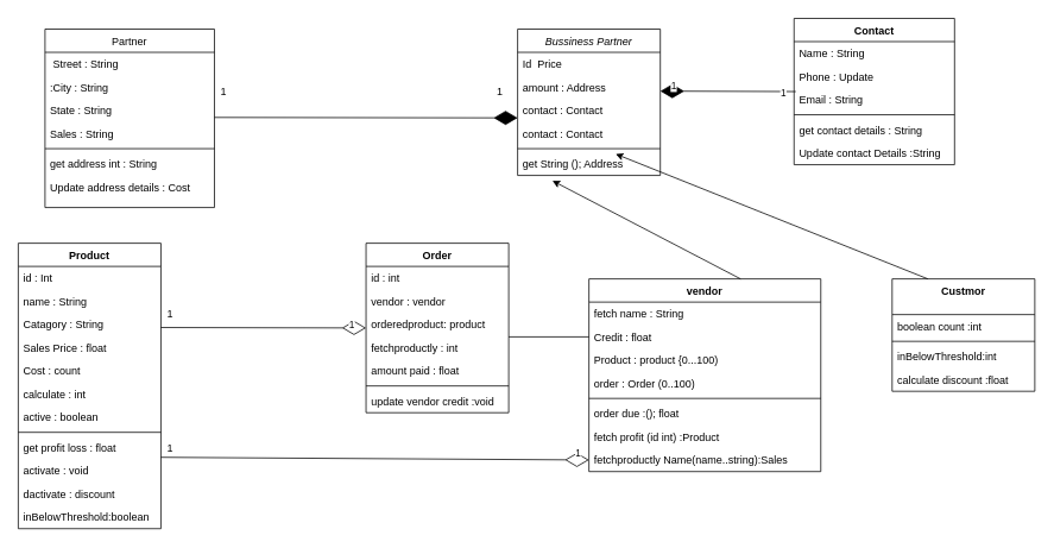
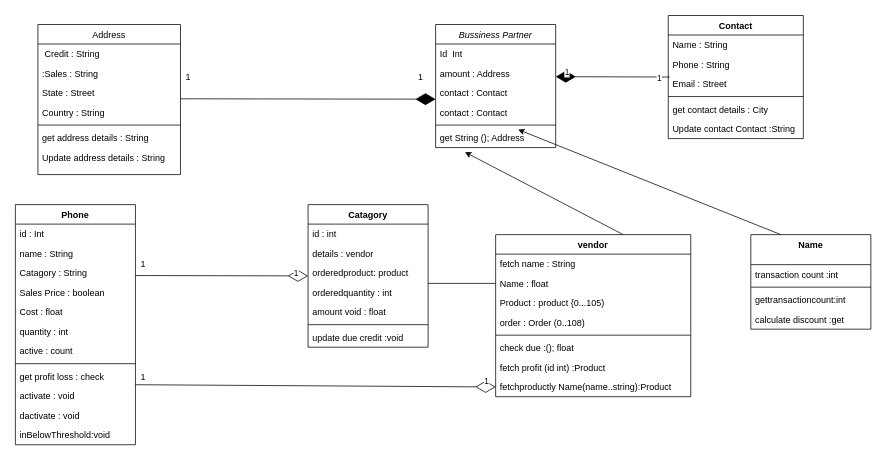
- <mxCell id="9" value="Partner" style="swimlane;fontStyle=0;align=center;verticalAlign=top;childLayout=stackLayout;horizontal=1;startSize=26;horizontalStack=0;resizeParent=1;resizeLast=0;collapsible=1;marginBottom=0;rounded=0;shadow=0;strokeWidth=1;" parent="1" vertex="1"><mxGeometry x="50" y="32" width="190" height="200" as="geometry"><mxRectangle x="550" y="140" width="160" height="26" as="alternateBounds" /></mxGeometry></mxCell>
+ <mxCell id="9" value="Address" style="swimlane;fontStyle=0;align=center;verticalAlign=top;childLayout=stackLayout;horizontal=1;startSize=26;horizontalStack=0;resizeParent=1;resizeLast=0;collapsible=1;marginBottom=0;rounded=0;shadow=0;strokeWidth=1;" parent="1" vertex="1"><mxGeometry x="50" y="32" width="190" height="200" as="geometry"><mxRectangle x="550" y="140" width="160" height="26" as="alternateBounds" /></mxGeometry></mxCell>
- <mxCell id="10" value=" Street : String" style="text;align=left;verticalAlign=top;spacingLeft=4;spacingRight=4;overflow=hidden;rotatable=0;points=[[0,0.5],[1,0.5]];portConstraint=eastwest;" parent="9" vertex="1"><mxGeometry y="26" width="190" height="26" as="geometry" /></mxCell>
+ <mxCell id="10" value=" Credit : String" style="text;align=left;verticalAlign=top;spacingLeft=4;spacingRight=4;overflow=hidden;rotatable=0;points=[[0,0.5],[1,0.5]];portConstraint=eastwest;" parent="9" vertex="1"><mxGeometry y="26" width="190" height="26" as="geometry" /></mxCell>
- <mxCell id="3" value="Id  Price" style="text;align=left;verticalAlign=top;spacingLeft=4;spacingRight=4;overflow=hidden;rotatable=0;points=[[0,0.5],[1,0.5]];portConstraint=eastwest;" parent="2" vertex="1"><mxGeometry y="26" width="160" height="26" as="geometry" /></mxCell>
+ <mxCell id="3" value="Id  Int" style="text;align=left;verticalAlign=top;spacingLeft=4;spacingRight=4;overflow=hidden;rotatable=0;points=[[0,0.5],[1,0.5]];portConstraint=eastwest;" parent="2" vertex="1"><mxGeometry y="26" width="160" height="26" as="geometry" /></mxCell>
- <mxCell id="19" value="Phone : Update" style="text;strokeColor=none;fillColor=none;align=left;verticalAlign=top;spacingLeft=4;spacingRight=4;overflow=hidden;rotatable=0;points=[[0,0.5],[1,0.5]];portConstraint=eastwest;" vertex="1" parent="17"><mxGeometry y="52" width="180" height="26" as="geometry" /></mxCell>
+ <mxCell id="19" value="Phone : String" style="text;strokeColor=none;fillColor=none;align=left;verticalAlign=top;spacingLeft=4;spacingRight=4;overflow=hidden;rotatable=0;points=[[0,0.5],[1,0.5]];portConstraint=eastwest;" vertex="1" parent="17"><mxGeometry y="52" width="180" height="26" as="geometry" /></mxCell>
- <mxCell id="11" value=":City : String" style="text;align=left;verticalAlign=top;spacingLeft=4;spacingRight=4;overflow=hidden;rotatable=0;points=[[0,0.5],[1,0.5]];portConstraint=eastwest;rounded=0;shadow=0;html=0;" parent="9" vertex="1"><mxGeometry y="52" width="190" height="26" as="geometry" /></mxCell>
+ <mxCell id="11" value=":Sales : String" style="text;align=left;verticalAlign=top;spacingLeft=4;spacingRight=4;overflow=hidden;rotatable=0;points=[[0,0.5],[1,0.5]];portConstraint=eastwest;rounded=0;shadow=0;html=0;" parent="9" vertex="1"><mxGeometry y="52" width="190" height="26" as="geometry" /></mxCell>
- <mxCell id="20" value="Email : String" style="text;strokeColor=none;fillColor=none;align=left;verticalAlign=top;spacingLeft=4;spacingRight=4;overflow=hidden;rotatable=0;points=[[0,0.5],[1,0.5]];portConstraint=eastwest;" vertex="1" parent="17"><mxGeometry y="78" width="180" height="26" as="geometry" /></mxCell>
+ <mxCell id="20" value="Email : Street" style="text;strokeColor=none;fillColor=none;align=left;verticalAlign=top;spacingLeft=4;spacingRight=4;overflow=hidden;rotatable=0;points=[[0,0.5],[1,0.5]];portConstraint=eastwest;" vertex="1" parent="17"><mxGeometry y="78" width="180" height="26" as="geometry" /></mxCell>
- <mxCell id="12" value="State : String" style="text;align=left;verticalAlign=top;spacingLeft=4;spacingRight=4;overflow=hidden;rotatable=0;points=[[0,0.5],[1,0.5]];portConstraint=eastwest;rounded=0;shadow=0;html=0;" parent="9" vertex="1"><mxGeometry y="78" width="190" height="26" as="geometry" /></mxCell>
+ <mxCell id="12" value="State : Street" style="text;align=left;verticalAlign=top;spacingLeft=4;spacingRight=4;overflow=hidden;rotatable=0;points=[[0,0.5],[1,0.5]];portConstraint=eastwest;rounded=0;shadow=0;html=0;" parent="9" vertex="1"><mxGeometry y="78" width="190" height="26" as="geometry" /></mxCell>
- <mxCell id="22" value="get contact details : String" style="text;strokeColor=none;fillColor=none;align=left;verticalAlign=top;spacingLeft=4;spacingRight=4;overflow=hidden;rotatable=0;points=[[0,0.5],[1,0.5]];portConstraint=eastwest;" vertex="1" parent="17"><mxGeometry y="112" width="180" height="26" as="geometry" /></mxCell>
+ <mxCell id="22" value="get contact details : City" style="text;strokeColor=none;fillColor=none;align=left;verticalAlign=top;spacingLeft=4;spacingRight=4;overflow=hidden;rotatable=0;points=[[0,0.5],[1,0.5]];portConstraint=eastwest;" vertex="1" parent="17"><mxGeometry y="112" width="180" height="26" as="geometry" /></mxCell>
- <mxCell id="13" value="Sales : String" style="text;align=left;verticalAlign=top;spacingLeft=4;spacingRight=4;overflow=hidden;rotatable=0;points=[[0,0.5],[1,0.5]];portConstraint=eastwest;rounded=0;shadow=0;html=0;" parent="9" vertex="1"><mxGeometry y="104" width="190" height="26" as="geometry" /></mxCell>
+ <mxCell id="13" value="Country : String" style="text;align=left;verticalAlign=top;spacingLeft=4;spacingRight=4;overflow=hidden;rotatable=0;points=[[0,0.5],[1,0.5]];portConstraint=eastwest;rounded=0;shadow=0;html=0;" parent="9" vertex="1"><mxGeometry y="104" width="190" height="26" as="geometry" /></mxCell>
- <mxCell id="23" value="Update contact Details :String" style="text;strokeColor=none;fillColor=none;align=left;verticalAlign=top;spacingLeft=4;spacingRight=4;overflow=hidden;rotatable=0;points=[[0,0.5],[1,0.5]];portConstraint=eastwest;" vertex="1" parent="17"><mxGeometry y="138" width="180" height="26" as="geometry" /></mxCell>
+ <mxCell id="23" value="Update contact Contact :String" style="text;strokeColor=none;fillColor=none;align=left;verticalAlign=top;spacingLeft=4;spacingRight=4;overflow=hidden;rotatable=0;points=[[0,0.5],[1,0.5]];portConstraint=eastwest;" vertex="1" parent="17"><mxGeometry y="138" width="180" height="26" as="geometry" /></mxCell>
- <mxCell id="15" value="get address int : String" style="text;align=left;verticalAlign=top;spacingLeft=4;spacingRight=4;overflow=hidden;rotatable=0;points=[[0,0.5],[1,0.5]];portConstraint=eastwest;" parent="9" vertex="1"><mxGeometry y="138" width="190" height="26" as="geometry" /></mxCell>
+ <mxCell id="15" value="get address details : String" style="text;align=left;verticalAlign=top;spacingLeft=4;spacingRight=4;overflow=hidden;rotatable=0;points=[[0,0.5],[1,0.5]];portConstraint=eastwest;" parent="9" vertex="1"><mxGeometry y="138" width="190" height="26" as="geometry" /></mxCell>
- <mxCell id="16" value="Update address details : Cost" style="text;align=left;verticalAlign=top;spacingLeft=4;spacingRight=4;overflow=hidden;rotatable=0;points=[[0,0.5],[1,0.5]];portConstraint=eastwest;" parent="9" vertex="1"><mxGeometry y="164" width="190" height="26" as="geometry" /></mxCell>
+ <mxCell id="16" value="Update address details : String" style="text;align=left;verticalAlign=top;spacingLeft=4;spacingRight=4;overflow=hidden;rotatable=0;points=[[0,0.5],[1,0.5]];portConstraint=eastwest;" parent="9" vertex="1"><mxGeometry y="164" width="190" height="26" as="geometry" /></mxCell>
- <mxCell id="24" value="Product" style="swimlane;fontStyle=1;align=center;verticalAlign=top;childLayout=stackLayout;horizontal=1;startSize=26;horizontalStack=0;resizeParent=1;resizeParentMax=0;resizeLast=0;collapsible=1;marginBottom=0;" vertex="1" parent="1"><mxGeometry x="20" y="272" width="160" height="320" as="geometry" /></mxCell>
+ <mxCell id="24" value="Phone" style="swimlane;fontStyle=1;align=center;verticalAlign=top;childLayout=stackLayout;horizontal=1;startSize=26;horizontalStack=0;resizeParent=1;resizeParentMax=0;resizeLast=0;collapsible=1;marginBottom=0;" vertex="1" parent="1"><mxGeometry x="20" y="272" width="160" height="320" as="geometry" /></mxCell>
- <mxCell id="37" value="Order" style="swimlane;fontStyle=1;align=center;verticalAlign=top;childLayout=stackLayout;horizontal=1;startSize=26;horizontalStack=0;resizeParent=1;resizeParentMax=0;resizeLast=0;collapsible=1;marginBottom=0;" vertex="1" parent="1"><mxGeometry x="410" y="272" width="160" height="190" as="geometry" /></mxCell>
+ <mxCell id="37" value="Catagory" style="swimlane;fontStyle=1;align=center;verticalAlign=top;childLayout=stackLayout;horizontal=1;startSize=26;horizontalStack=0;resizeParent=1;resizeParentMax=0;resizeLast=0;collapsible=1;marginBottom=0;" vertex="1" parent="1"><mxGeometry x="410" y="272" width="160" height="190" as="geometry" /></mxCell>
- <mxCell id="54" value="Custmor" style="swimlane;fontStyle=1;align=center;verticalAlign=top;childLayout=stackLayout;horizontal=1;startSize=40;horizontalStack=0;resizeParent=1;resizeParentMax=0;resizeLast=0;collapsible=1;marginBottom=0;" vertex="1" parent="1"><mxGeometry x="1000" y="312" width="160" height="126" as="geometry" /></mxCell>
+ <mxCell id="54" value="Name" style="swimlane;fontStyle=1;align=center;verticalAlign=top;childLayout=stackLayout;horizontal=1;startSize=40;horizontalStack=0;resizeParent=1;resizeParentMax=0;resizeLast=0;collapsible=1;marginBottom=0;" vertex="1" parent="1"><mxGeometry x="1000" y="312" width="160" height="126" as="geometry" /></mxCell>
- <mxCell id="39" value="vendor : vendor" style="text;strokeColor=none;fillColor=none;align=left;verticalAlign=top;spacingLeft=4;spacingRight=4;overflow=hidden;rotatable=0;points=[[0,0.5],[1,0.5]];portConstraint=eastwest;" vertex="1" parent="37"><mxGeometry y="52" width="160" height="26" as="geometry" /></mxCell>
+ <mxCell id="39" value="details : vendor" style="text;strokeColor=none;fillColor=none;align=left;verticalAlign=top;spacingLeft=4;spacingRight=4;overflow=hidden;rotatable=0;points=[[0,0.5],[1,0.5]];portConstraint=eastwest;" vertex="1" parent="37"><mxGeometry y="52" width="160" height="26" as="geometry" /></mxCell>
- <mxCell id="55" value="boolean count :int" style="text;strokeColor=none;fillColor=none;align=left;verticalAlign=top;spacingLeft=4;spacingRight=4;overflow=hidden;rotatable=0;points=[[0,0.5],[1,0.5]];portConstraint=eastwest;" vertex="1" parent="54"><mxGeometry y="40" width="160" height="26" as="geometry" /></mxCell>
+ <mxCell id="55" value="transaction count :int" style="text;strokeColor=none;fillColor=none;align=left;verticalAlign=top;spacingLeft=4;spacingRight=4;overflow=hidden;rotatable=0;points=[[0,0.5],[1,0.5]];portConstraint=eastwest;" vertex="1" parent="54"><mxGeometry y="40" width="160" height="26" as="geometry" /></mxCell>
- <mxCell id="47" value="Credit : float" style="text;strokeColor=none;fillColor=none;align=left;verticalAlign=top;spacingLeft=4;spacingRight=4;overflow=hidden;rotatable=0;points=[[0,0.5],[1,0.5]];portConstraint=eastwest;" vertex="1" parent="45"><mxGeometry y="52" width="260" height="26" as="geometry" /></mxCell>
+ <mxCell id="47" value="Name : float" style="text;strokeColor=none;fillColor=none;align=left;verticalAlign=top;spacingLeft=4;spacingRight=4;overflow=hidden;rotatable=0;points=[[0,0.5],[1,0.5]];portConstraint=eastwest;" vertex="1" parent="45"><mxGeometry y="52" width="260" height="26" as="geometry" /></mxCell>
- <mxCell id="28" value="Sales Price : float" style="text;strokeColor=none;fillColor=none;align=left;verticalAlign=top;spacingLeft=4;spacingRight=4;overflow=hidden;rotatable=0;points=[[0,0.5],[1,0.5]];portConstraint=eastwest;" vertex="1" parent="24"><mxGeometry y="104" width="160" height="26" as="geometry" /></mxCell>
+ <mxCell id="28" value="Sales Price : boolean" style="text;strokeColor=none;fillColor=none;align=left;verticalAlign=top;spacingLeft=4;spacingRight=4;overflow=hidden;rotatable=0;points=[[0,0.5],[1,0.5]];portConstraint=eastwest;" vertex="1" parent="24"><mxGeometry y="104" width="160" height="26" as="geometry" /></mxCell>
- <mxCell id="41" value="fetchproductly : int" style="text;strokeColor=none;fillColor=none;align=left;verticalAlign=top;spacingLeft=4;spacingRight=4;overflow=hidden;rotatable=0;points=[[0,0.5],[1,0.5]];portConstraint=eastwest;" vertex="1" parent="37"><mxGeometry y="104" width="160" height="26" as="geometry" /></mxCell>
+ <mxCell id="41" value="orderedquantity : int" style="text;strokeColor=none;fillColor=none;align=left;verticalAlign=top;spacingLeft=4;spacingRight=4;overflow=hidden;rotatable=0;points=[[0,0.5],[1,0.5]];portConstraint=eastwest;" vertex="1" parent="37"><mxGeometry y="104" width="160" height="26" as="geometry" /></mxCell>
- <mxCell id="57" value="inBelowThreshold:int" style="text;strokeColor=none;fillColor=none;align=left;verticalAlign=top;spacingLeft=4;spacingRight=4;overflow=hidden;rotatable=0;points=[[0,0.5],[1,0.5]];portConstraint=eastwest;" vertex="1" parent="54"><mxGeometry y="74" width="160" height="26" as="geometry" /></mxCell>
+ <mxCell id="57" value="gettransactioncount:int" style="text;strokeColor=none;fillColor=none;align=left;verticalAlign=top;spacingLeft=4;spacingRight=4;overflow=hidden;rotatable=0;points=[[0,0.5],[1,0.5]];portConstraint=eastwest;" vertex="1" parent="54"><mxGeometry y="74" width="160" height="26" as="geometry" /></mxCell>
- <mxCell id="48" value="Product : product {0...100)" style="text;strokeColor=none;fillColor=none;align=left;verticalAlign=top;spacingLeft=4;spacingRight=4;overflow=hidden;rotatable=0;points=[[0,0.5],[1,0.5]];portConstraint=eastwest;" vertex="1" parent="45"><mxGeometry y="78" width="260" height="26" as="geometry" /></mxCell>
+ <mxCell id="48" value="Product : product {0...105)" style="text;strokeColor=none;fillColor=none;align=left;verticalAlign=top;spacingLeft=4;spacingRight=4;overflow=hidden;rotatable=0;points=[[0,0.5],[1,0.5]];portConstraint=eastwest;" vertex="1" parent="45"><mxGeometry y="78" width="260" height="26" as="geometry" /></mxCell>
- <mxCell id="29" value="Cost : count" style="text;strokeColor=none;fillColor=none;align=left;verticalAlign=top;spacingLeft=4;spacingRight=4;overflow=hidden;rotatable=0;points=[[0,0.5],[1,0.5]];portConstraint=eastwest;" vertex="1" parent="24"><mxGeometry y="130" width="160" height="26" as="geometry" /></mxCell>
+ <mxCell id="29" value="Cost : float" style="text;strokeColor=none;fillColor=none;align=left;verticalAlign=top;spacingLeft=4;spacingRight=4;overflow=hidden;rotatable=0;points=[[0,0.5],[1,0.5]];portConstraint=eastwest;" vertex="1" parent="24"><mxGeometry y="130" width="160" height="26" as="geometry" /></mxCell>
- <mxCell id="42" value="amount paid : float" style="text;strokeColor=none;fillColor=none;align=left;verticalAlign=top;spacingLeft=4;spacingRight=4;overflow=hidden;rotatable=0;points=[[0,0.5],[1,0.5]];portConstraint=eastwest;" vertex="1" parent="37"><mxGeometry y="130" width="160" height="26" as="geometry" /></mxCell>
+ <mxCell id="42" value="amount void : float" style="text;strokeColor=none;fillColor=none;align=left;verticalAlign=top;spacingLeft=4;spacingRight=4;overflow=hidden;rotatable=0;points=[[0,0.5],[1,0.5]];portConstraint=eastwest;" vertex="1" parent="37"><mxGeometry y="130" width="160" height="26" as="geometry" /></mxCell>
- <mxCell id="58" value="calculate discount :float" style="text;strokeColor=none;fillColor=none;align=left;verticalAlign=top;spacingLeft=4;spacingRight=4;overflow=hidden;rotatable=0;points=[[0,0.5],[1,0.5]];portConstraint=eastwest;" vertex="1" parent="54"><mxGeometry y="100" width="160" height="26" as="geometry" /></mxCell>
+ <mxCell id="58" value="calculate discount :get" style="text;strokeColor=none;fillColor=none;align=left;verticalAlign=top;spacingLeft=4;spacingRight=4;overflow=hidden;rotatable=0;points=[[0,0.5],[1,0.5]];portConstraint=eastwest;" vertex="1" parent="54"><mxGeometry y="100" width="160" height="26" as="geometry" /></mxCell>
- <mxCell id="49" value="order : Order (0..100)" style="text;strokeColor=none;fillColor=none;align=left;verticalAlign=top;spacingLeft=4;spacingRight=4;overflow=hidden;rotatable=0;points=[[0,0.5],[1,0.5]];portConstraint=eastwest;" vertex="1" parent="45"><mxGeometry y="104" width="260" height="26" as="geometry" /></mxCell>
+ <mxCell id="49" value="order : Order (0..108)" style="text;strokeColor=none;fillColor=none;align=left;verticalAlign=top;spacingLeft=4;spacingRight=4;overflow=hidden;rotatable=0;points=[[0,0.5],[1,0.5]];portConstraint=eastwest;" vertex="1" parent="45"><mxGeometry y="104" width="260" height="26" as="geometry" /></mxCell>
- <mxCell id="30" value="calculate : int" style="text;strokeColor=none;fillColor=none;align=left;verticalAlign=top;spacingLeft=4;spacingRight=4;overflow=hidden;rotatable=0;points=[[0,0.5],[1,0.5]];portConstraint=eastwest;" vertex="1" parent="24"><mxGeometry y="156" width="160" height="26" as="geometry" /></mxCell>
+ <mxCell id="30" value="quantity : int" style="text;strokeColor=none;fillColor=none;align=left;verticalAlign=top;spacingLeft=4;spacingRight=4;overflow=hidden;rotatable=0;points=[[0,0.5],[1,0.5]];portConstraint=eastwest;" vertex="1" parent="24"><mxGeometry y="156" width="160" height="26" as="geometry" /></mxCell>
- <mxCell id="44" value="update vendor credit :void" style="text;strokeColor=none;fillColor=none;align=left;verticalAlign=top;spacingLeft=4;spacingRight=4;overflow=hidden;rotatable=0;points=[[0,0.5],[1,0.5]];portConstraint=eastwest;" vertex="1" parent="37"><mxGeometry y="164" width="160" height="26" as="geometry" /></mxCell>
+ <mxCell id="44" value="update due credit :void" style="text;strokeColor=none;fillColor=none;align=left;verticalAlign=top;spacingLeft=4;spacingRight=4;overflow=hidden;rotatable=0;points=[[0,0.5],[1,0.5]];portConstraint=eastwest;" vertex="1" parent="37"><mxGeometry y="164" width="160" height="26" as="geometry" /></mxCell>
- <mxCell id="51" value="order due :(); float" style="text;strokeColor=none;fillColor=none;align=left;verticalAlign=top;spacingLeft=4;spacingRight=4;overflow=hidden;rotatable=0;points=[[0,0.5],[1,0.5]];portConstraint=eastwest;" vertex="1" parent="45"><mxGeometry y="138" width="260" height="26" as="geometry" /></mxCell>
+ <mxCell id="51" value="check due :(); float" style="text;strokeColor=none;fillColor=none;align=left;verticalAlign=top;spacingLeft=4;spacingRight=4;overflow=hidden;rotatable=0;points=[[0,0.5],[1,0.5]];portConstraint=eastwest;" vertex="1" parent="45"><mxGeometry y="138" width="260" height="26" as="geometry" /></mxCell>
- <mxCell id="31" value="active : boolean" style="text;strokeColor=none;fillColor=none;align=left;verticalAlign=top;spacingLeft=4;spacingRight=4;overflow=hidden;rotatable=0;points=[[0,0.5],[1,0.5]];portConstraint=eastwest;" vertex="1" parent="24"><mxGeometry y="182" width="160" height="26" as="geometry" /></mxCell>
+ <mxCell id="31" value="active : count" style="text;strokeColor=none;fillColor=none;align=left;verticalAlign=top;spacingLeft=4;spacingRight=4;overflow=hidden;rotatable=0;points=[[0,0.5],[1,0.5]];portConstraint=eastwest;" vertex="1" parent="24"><mxGeometry y="182" width="160" height="26" as="geometry" /></mxCell>
- <mxCell id="33" value="get profit loss : float" style="text;strokeColor=none;fillColor=none;align=left;verticalAlign=top;spacingLeft=4;spacingRight=4;overflow=hidden;rotatable=0;points=[[0,0.5],[1,0.5]];portConstraint=eastwest;" vertex="1" parent="24"><mxGeometry y="216" width="160" height="26" as="geometry" /></mxCell>
+ <mxCell id="33" value="get profit loss : check" style="text;strokeColor=none;fillColor=none;align=left;verticalAlign=top;spacingLeft=4;spacingRight=4;overflow=hidden;rotatable=0;points=[[0,0.5],[1,0.5]];portConstraint=eastwest;" vertex="1" parent="24"><mxGeometry y="216" width="160" height="26" as="geometry" /></mxCell>
- <mxCell id="53" value="fetchproductly Name(name..string):Sales" style="text;strokeColor=none;fillColor=none;align=left;verticalAlign=top;spacingLeft=4;spacingRight=4;overflow=hidden;rotatable=0;points=[[0,0.5],[1,0.5]];portConstraint=eastwest;" vertex="1" parent="45"><mxGeometry y="190" width="260" height="26" as="geometry" /></mxCell>
+ <mxCell id="53" value="fetchproductly Name(name..string):Product" style="text;strokeColor=none;fillColor=none;align=left;verticalAlign=top;spacingLeft=4;spacingRight=4;overflow=hidden;rotatable=0;points=[[0,0.5],[1,0.5]];portConstraint=eastwest;" vertex="1" parent="45"><mxGeometry y="190" width="260" height="26" as="geometry" /></mxCell>
- <mxCell id="35" value="dactivate : discount" style="text;strokeColor=none;fillColor=none;align=left;verticalAlign=top;spacingLeft=4;spacingRight=4;overflow=hidden;rotatable=0;points=[[0,0.5],[1,0.5]];portConstraint=eastwest;" vertex="1" parent="24"><mxGeometry y="268" width="160" height="26" as="geometry" /></mxCell>
+ <mxCell id="35" value="dactivate : void" style="text;strokeColor=none;fillColor=none;align=left;verticalAlign=top;spacingLeft=4;spacingRight=4;overflow=hidden;rotatable=0;points=[[0,0.5],[1,0.5]];portConstraint=eastwest;" vertex="1" parent="24"><mxGeometry y="268" width="160" height="26" as="geometry" /></mxCell>
- <mxCell id="36" value="inBelowThreshold:boolean" style="text;strokeColor=none;fillColor=none;align=left;verticalAlign=top;spacingLeft=4;spacingRight=4;overflow=hidden;rotatable=0;points=[[0,0.5],[1,0.5]];portConstraint=eastwest;" vertex="1" parent="24"><mxGeometry y="294" width="160" height="26" as="geometry" /></mxCell>
+ <mxCell id="36" value="inBelowThreshold:void" style="text;strokeColor=none;fillColor=none;align=left;verticalAlign=top;spacingLeft=4;spacingRight=4;overflow=hidden;rotatable=0;points=[[0,0.5],[1,0.5]];portConstraint=eastwest;" vertex="1" parent="24"><mxGeometry y="294" width="160" height="26" as="geometry" /></mxCell>
